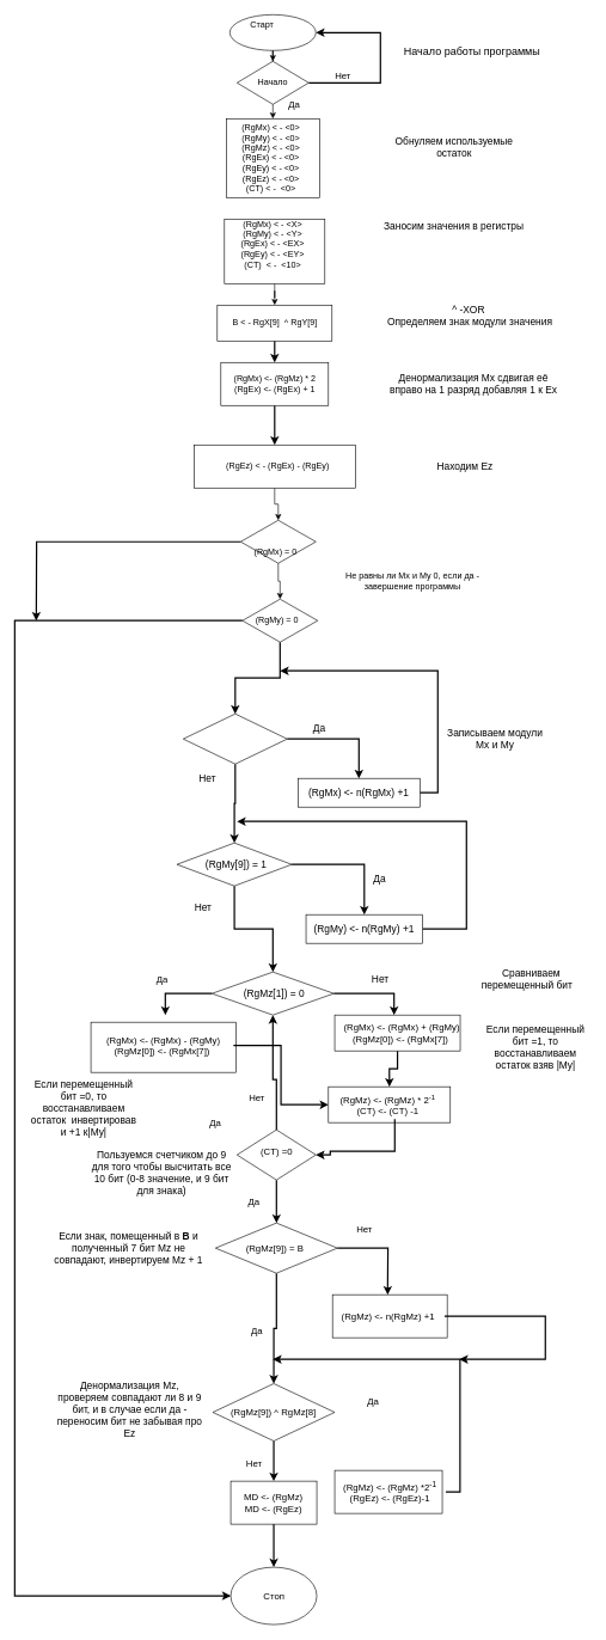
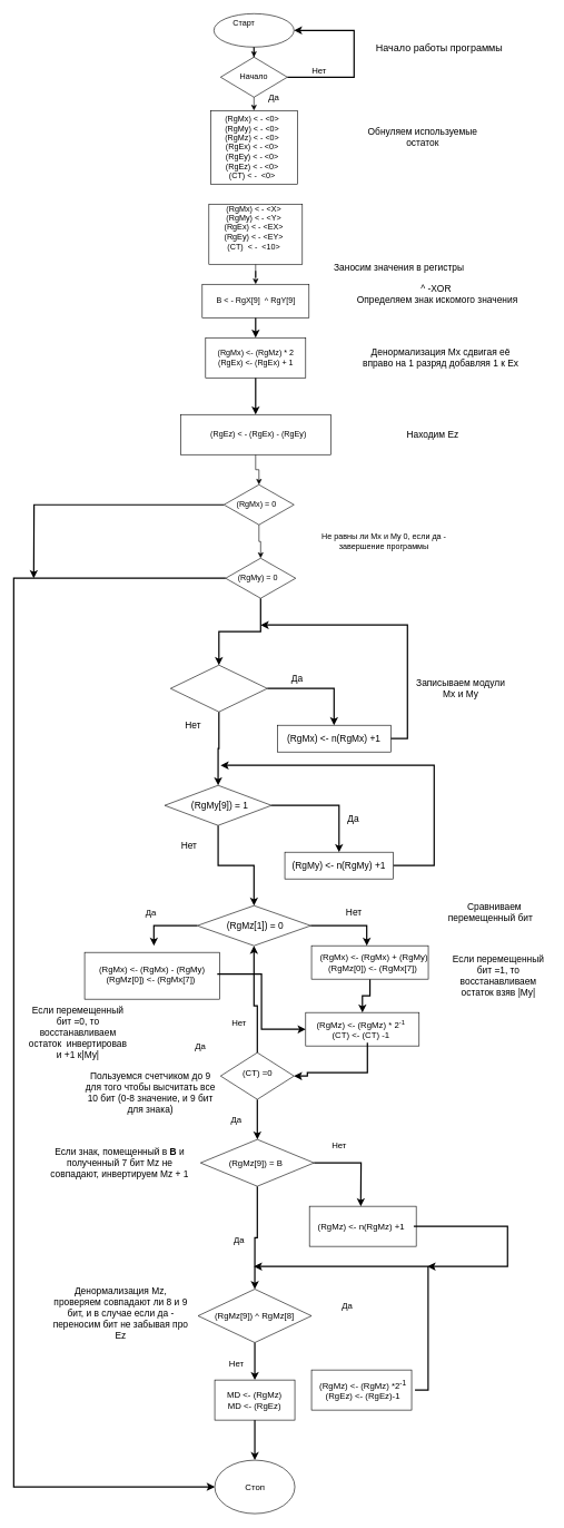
- <mxCell id="81" value="Заносим значения в регистры" style="text;html=1;strokeColor=none;fillColor=none;align=center;verticalAlign=middle;whiteSpace=wrap;rounded=0;fontSize=14;" parent="1" vertex="1"><mxGeometry x="530" y="305" width="205" height="20" as="geometry" /></mxCell>
+ <mxCell id="81" value="Заносим значения в регистры" style="text;html=1;strokeColor=none;fillColor=none;align=center;verticalAlign=middle;whiteSpace=wrap;rounded=0;fontSize=14;" parent="1" vertex="1"><mxGeometry x="495" y="390" width="205" height="20" as="geometry" /></mxCell>
- <mxCell id="20" value="&lt;font style=&quot;font-size: 14px&quot;&gt;^ -XOR&amp;nbsp;&lt;br&gt;Определяем знак модули значения&lt;/font&gt;" style="text;html=1;strokeColor=none;fillColor=none;align=center;verticalAlign=middle;whiteSpace=wrap;rounded=0;" parent="1" vertex="1"><mxGeometry x="520" y="420" width="270" height="40" as="geometry" /></mxCell>
+ <mxCell id="20" value="&lt;font style=&quot;font-size: 14px&quot;&gt;^ -XOR&amp;nbsp;&lt;br&gt;Определяем знак искомого значения&lt;/font&gt;" style="text;html=1;strokeColor=none;fillColor=none;align=center;verticalAlign=middle;whiteSpace=wrap;rounded=0;" parent="1" vertex="1"><mxGeometry x="520" y="420" width="270" height="40" as="geometry" /></mxCell>
- <mxCell id="99" value="(RgMx) = 0" style="text;html=1;strokeColor=none;fillColor=none;align=center;verticalAlign=middle;whiteSpace=wrap;rounded=0;" vertex="1" parent="1"><mxGeometry x="343.75" y="760" width="80" height="20" as="geometry" /></mxCell>
+ <mxCell id="99" value="(RgMx) = 0" style="text;html=1;strokeColor=none;fillColor=none;align=center;verticalAlign=middle;whiteSpace=wrap;rounded=0;" vertex="1" parent="1"><mxGeometry x="343.75" y="745" width="80" height="20" as="geometry" /></mxCell>
